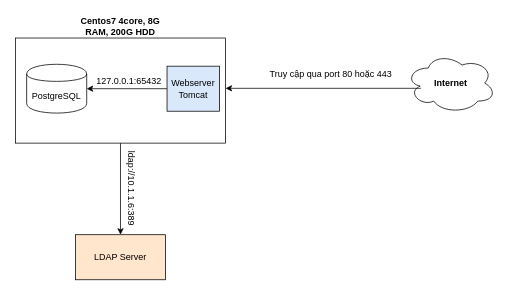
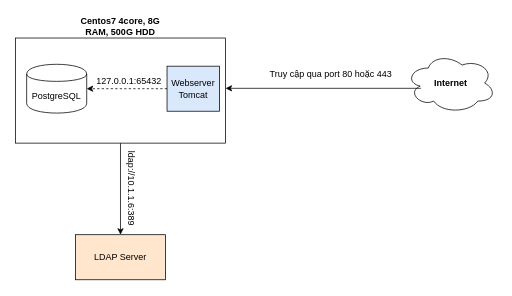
- <mxCell id="8" value="&lt;b&gt;Centos7 4core, 8G RAM, 200G HDD&lt;/b&gt;" style="text;html=1;strokeColor=none;fillColor=none;align=center;verticalAlign=middle;whiteSpace=wrap;rounded=0;" vertex="1" parent="1"><mxGeometry x="90" y="20" width="140" height="30" as="geometry" /></mxCell>
+ <mxCell id="8" value="&lt;b&gt;Centos7 4core, 8G RAM, 500G HDD&lt;/b&gt;" style="text;html=1;strokeColor=none;fillColor=none;align=center;verticalAlign=middle;whiteSpace=wrap;rounded=0;" vertex="1" parent="1"><mxGeometry x="90" y="20" width="140" height="30" as="geometry" /></mxCell>
- <mxCell id="5" style="edgeStyle=orthogonalEdgeStyle;rounded=0;orthogonalLoop=1;jettySize=auto;html=1;entryX=1;entryY=0.5;entryDx=0;entryDy=0;" edge="1" parent="1" source="7" target="4"><mxGeometry relative="1" as="geometry" /></mxCell>
+ <mxCell id="5" style="edgeStyle=orthogonalEdgeStyle;rounded=0;orthogonalLoop=1;jettySize=auto;html=1;entryX=1;entryY=0.5;entryDx=0;entryDy=0;dashed=1;" edge="1" parent="1" source="7" target="4"><mxGeometry relative="1" as="geometry" /></mxCell>
